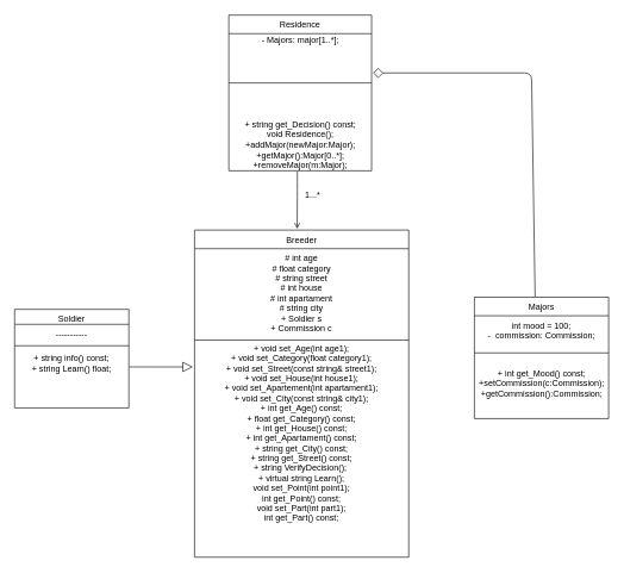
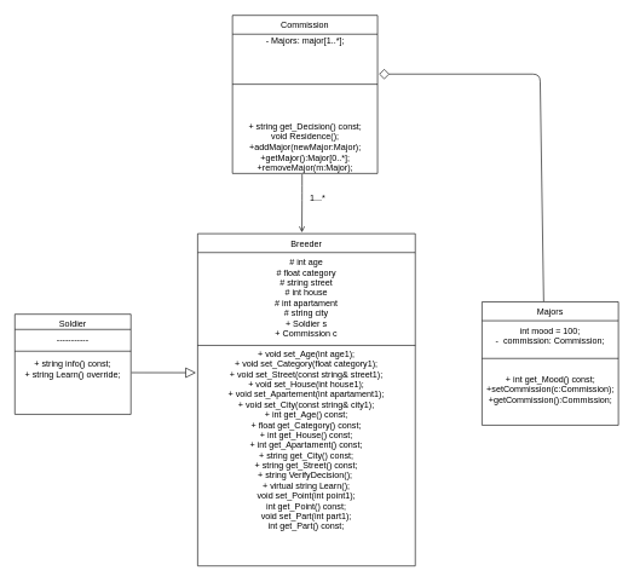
- <mxCell id="17" value="Residence" style="swimlane;fontStyle=0;align=center;verticalAlign=top;childLayout=stackLayout;horizontal=1;startSize=26;horizontalStack=0;resizeParent=1;resizeLast=0;collapsible=1;marginBottom=0;rounded=0;shadow=0;strokeWidth=1;" parent="1" vertex="1"><mxGeometry x="320" y="20" width="200" height="218" as="geometry"><mxRectangle x="550" y="140" width="160" height="26" as="alternateBounds" /></mxGeometry></mxCell>
+ <mxCell id="17" value="Commission" style="swimlane;fontStyle=0;align=center;verticalAlign=top;childLayout=stackLayout;horizontal=1;startSize=26;horizontalStack=0;resizeParent=1;resizeLast=0;collapsible=1;marginBottom=0;rounded=0;shadow=0;strokeWidth=1;" parent="1" vertex="1"><mxGeometry x="320" y="20" width="200" height="218" as="geometry"><mxRectangle x="550" y="140" width="160" height="26" as="alternateBounds" /></mxGeometry></mxCell>
- <mxCell id="8" value="+ string info() const;&#10;+ string Learn() float;" style="text;align=center;verticalAlign=top;spacingLeft=4;spacingRight=4;overflow=hidden;rotatable=0;points=[[0,0.5],[1,0.5]];portConstraint=eastwest;" parent="5" vertex="1"><mxGeometry y="55" width="160" height="40" as="geometry" /></mxCell>
+ <mxCell id="8" value="+ string info() const;&#10;+ string Learn() override;" style="text;align=center;verticalAlign=top;spacingLeft=4;spacingRight=4;overflow=hidden;rotatable=0;points=[[0,0.5],[1,0.5]];portConstraint=eastwest;" parent="5" vertex="1"><mxGeometry y="55" width="160" height="40" as="geometry" /></mxCell>
